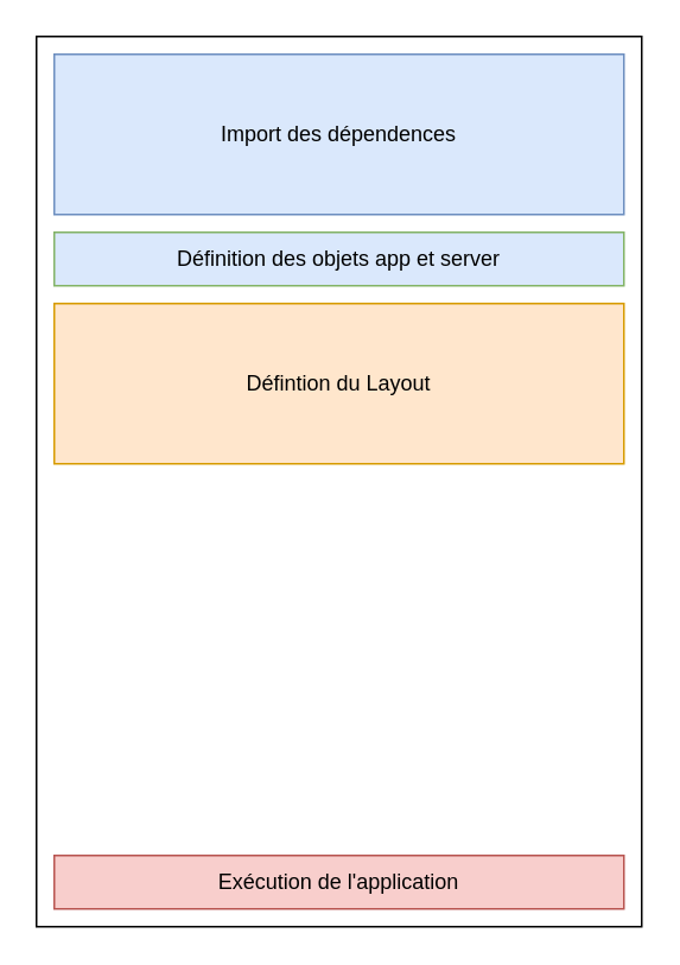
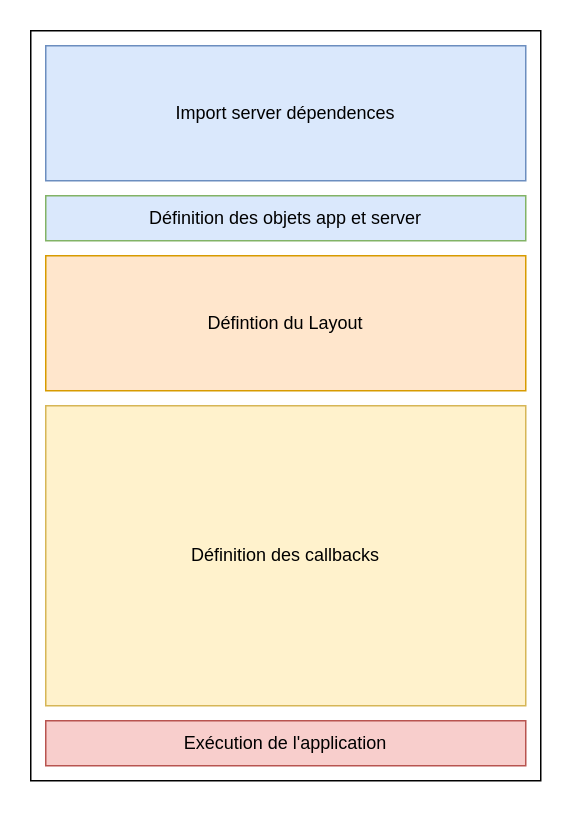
- <mxCell id="3" value="Import des dépendences" style="rounded=0;whiteSpace=wrap;html=1;fillColor=#dae8fc;strokeColor=#6c8ebf;" vertex="1" parent="1"><mxGeometry x="30" y="30" width="320" height="90" as="geometry" /></mxCell>
+ <mxCell id="3" value="Import server dépendences" style="rounded=0;whiteSpace=wrap;html=1;fillColor=#dae8fc;strokeColor=#6c8ebf;" vertex="1" parent="1"><mxGeometry x="30" y="30" width="320" height="90" as="geometry" /></mxCell>
+ <mxCell id="6" value="Définition des callbacks" style="rounded=0;whiteSpace=wrap;html=1;fillColor=#fff2cc;strokeColor=#d6b656;" vertex="1" parent="1"><mxGeometry x="30" y="270" width="320" height="200" as="geometry" /></mxCell>
